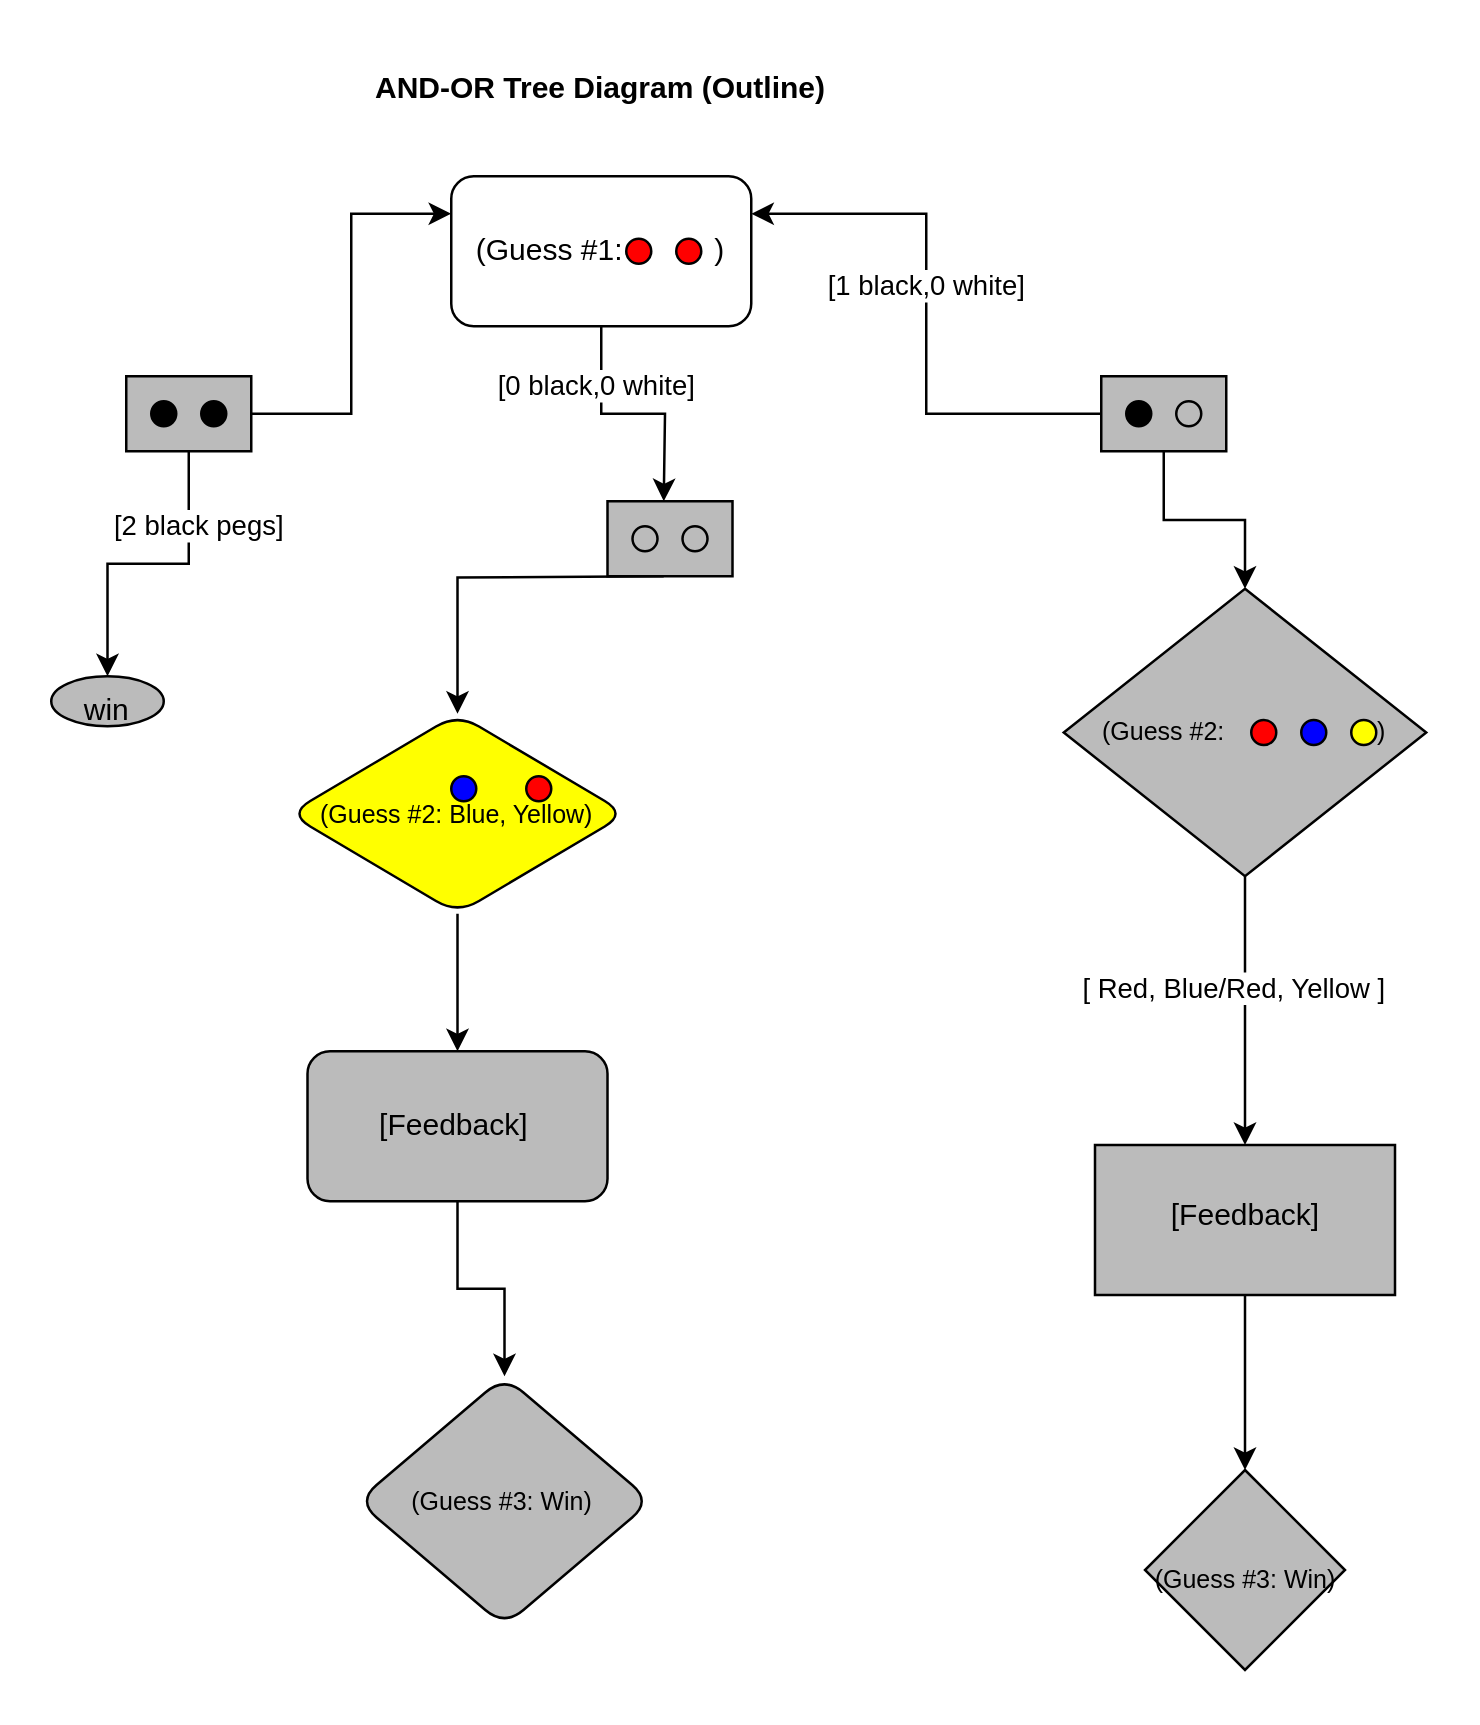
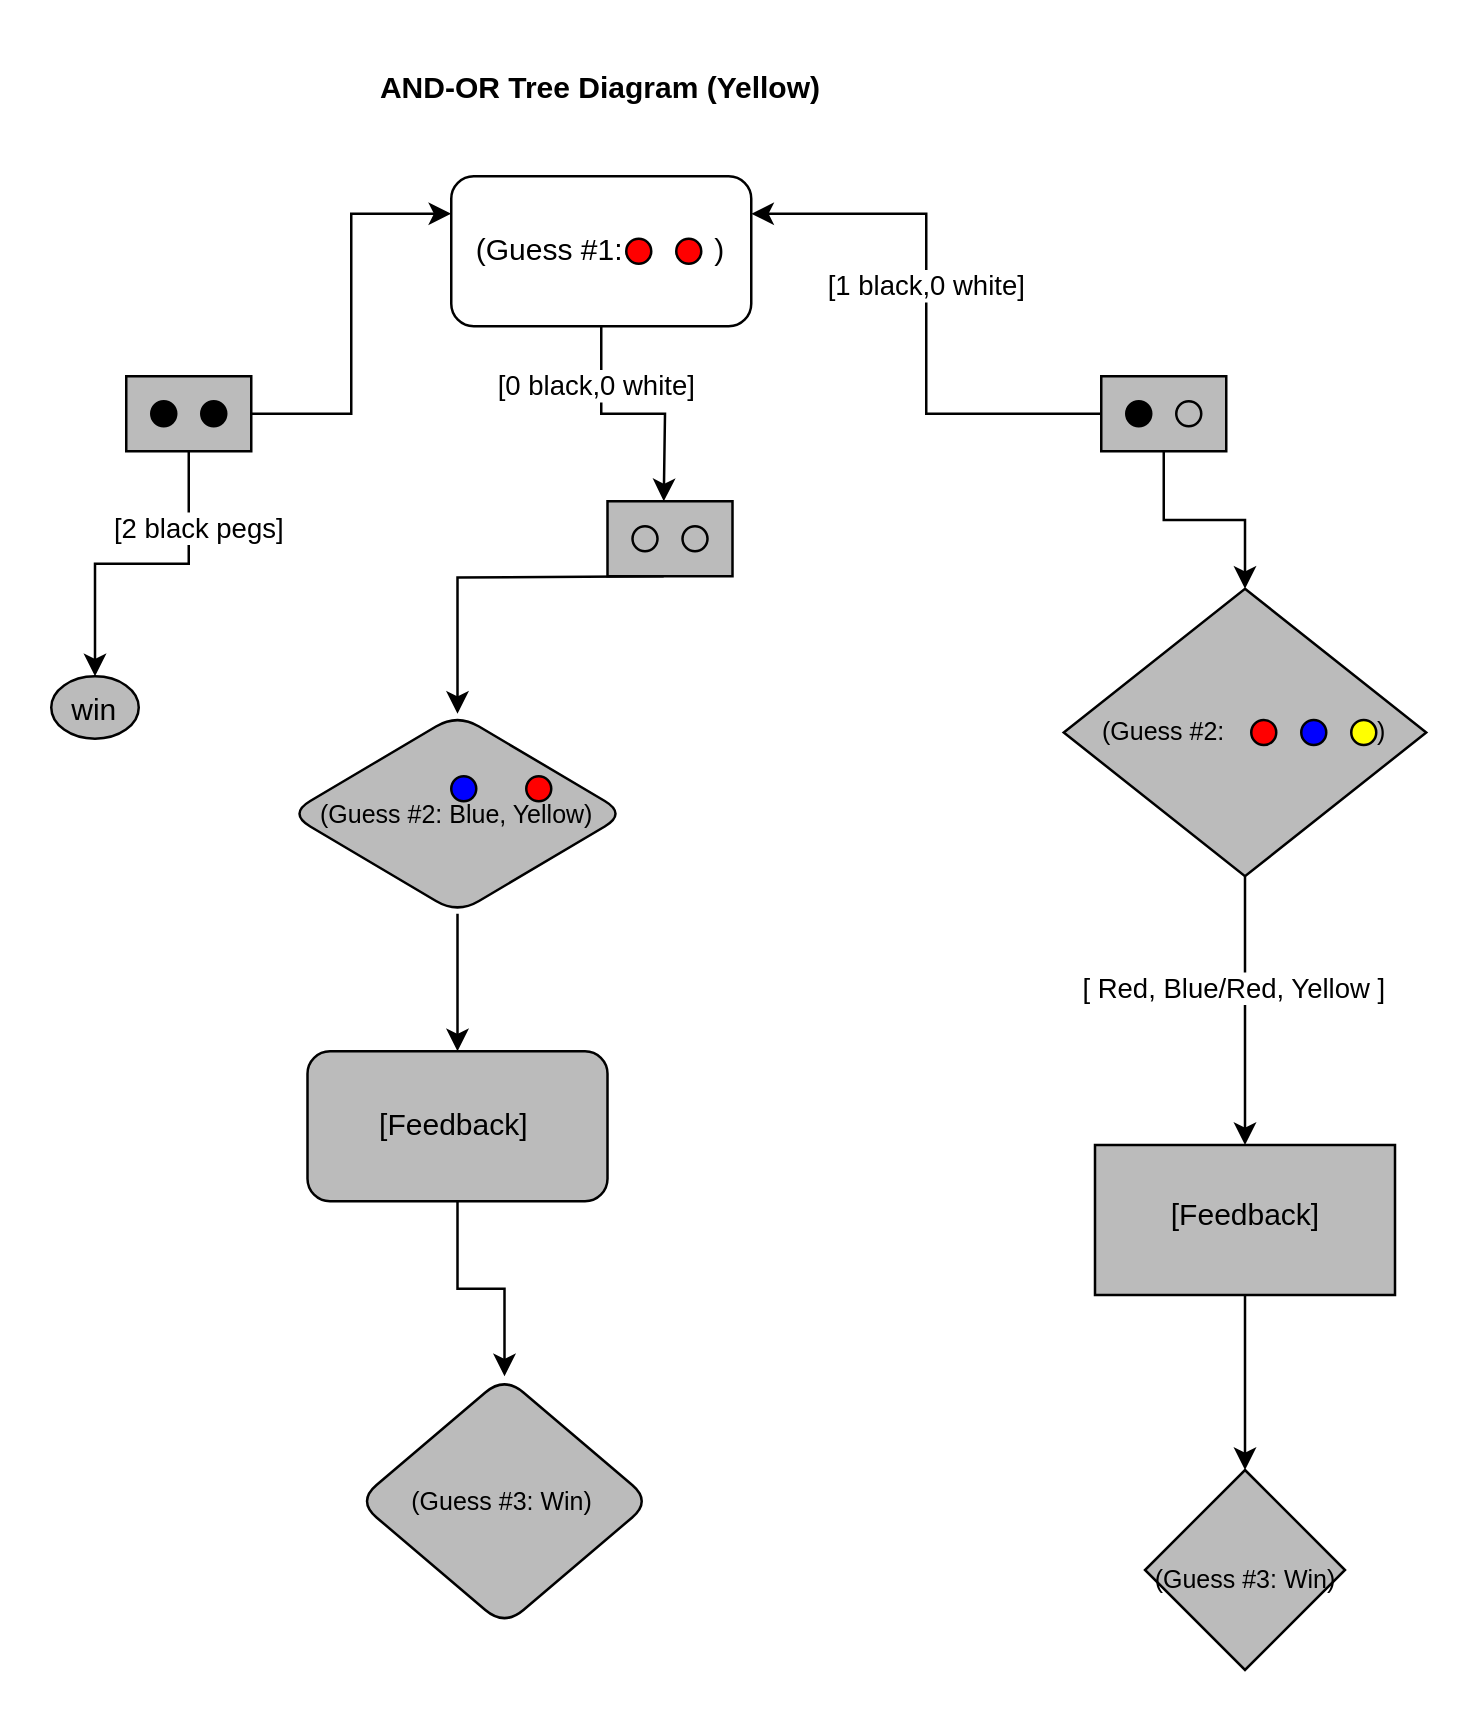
- <mxCell id="7" value="&lt;b&gt;AND-OR Tree Diagram (Outline)&lt;/b&gt;" style="text;html=1;align=center;verticalAlign=middle;whiteSpace=wrap;rounded=0;" vertex="1" parent="1"><mxGeometry x="145" y="20" width="190" height="30" as="geometry" /></mxCell>
+ <mxCell id="7" value="&lt;b&gt;AND-OR Tree Diagram (Yellow)&lt;/b&gt;" style="text;html=1;align=center;verticalAlign=middle;whiteSpace=wrap;rounded=0;" vertex="1" parent="1"><mxGeometry x="145" y="20" width="190" height="30" as="geometry" /></mxCell>
- <mxCell id="16" value="&lt;div&gt;win&lt;/div&gt;&lt;div&gt;&lt;br&gt;&lt;/div&gt;" style="ellipse;whiteSpace=wrap;html=1;verticalAlign=top;fillColor=#BBBBBB;strokeWidth=1;" vertex="1" parent="1"><mxGeometry x="20" y="270" width="45" height="20" as="geometry" /></mxCell>
+ <mxCell id="16" value="&lt;div&gt;win&lt;/div&gt;&lt;div&gt;&lt;br&gt;&lt;/div&gt;" style="ellipse;whiteSpace=wrap;html=1;verticalAlign=top;fillColor=#BBBBBB;strokeWidth=1;" vertex="1" parent="1"><mxGeometry x="20" y="270" width="35" height="25" as="geometry" /></mxCell>
- <mxCell id="21" value="&lt;font style=&quot;font-size: 10px;&quot;&gt;(Guess #2: Blue, Yellow)&lt;/font&gt;" style="rhombus;whiteSpace=wrap;html=1;rounded=1;fillColor=#ffff00;" vertex="1" parent="1"><mxGeometry x="115" y="285" width="135" height="80" as="geometry" /></mxCell>
+ <mxCell id="21" value="&lt;font style=&quot;font-size: 10px;&quot;&gt;(Guess #2: Blue, Yellow)&lt;/font&gt;" style="rhombus;whiteSpace=wrap;html=1;rounded=1;fillColor=#BBBBBB;" vertex="1" parent="1"><mxGeometry x="115" y="285" width="135" height="80" as="geometry" /></mxCell>
